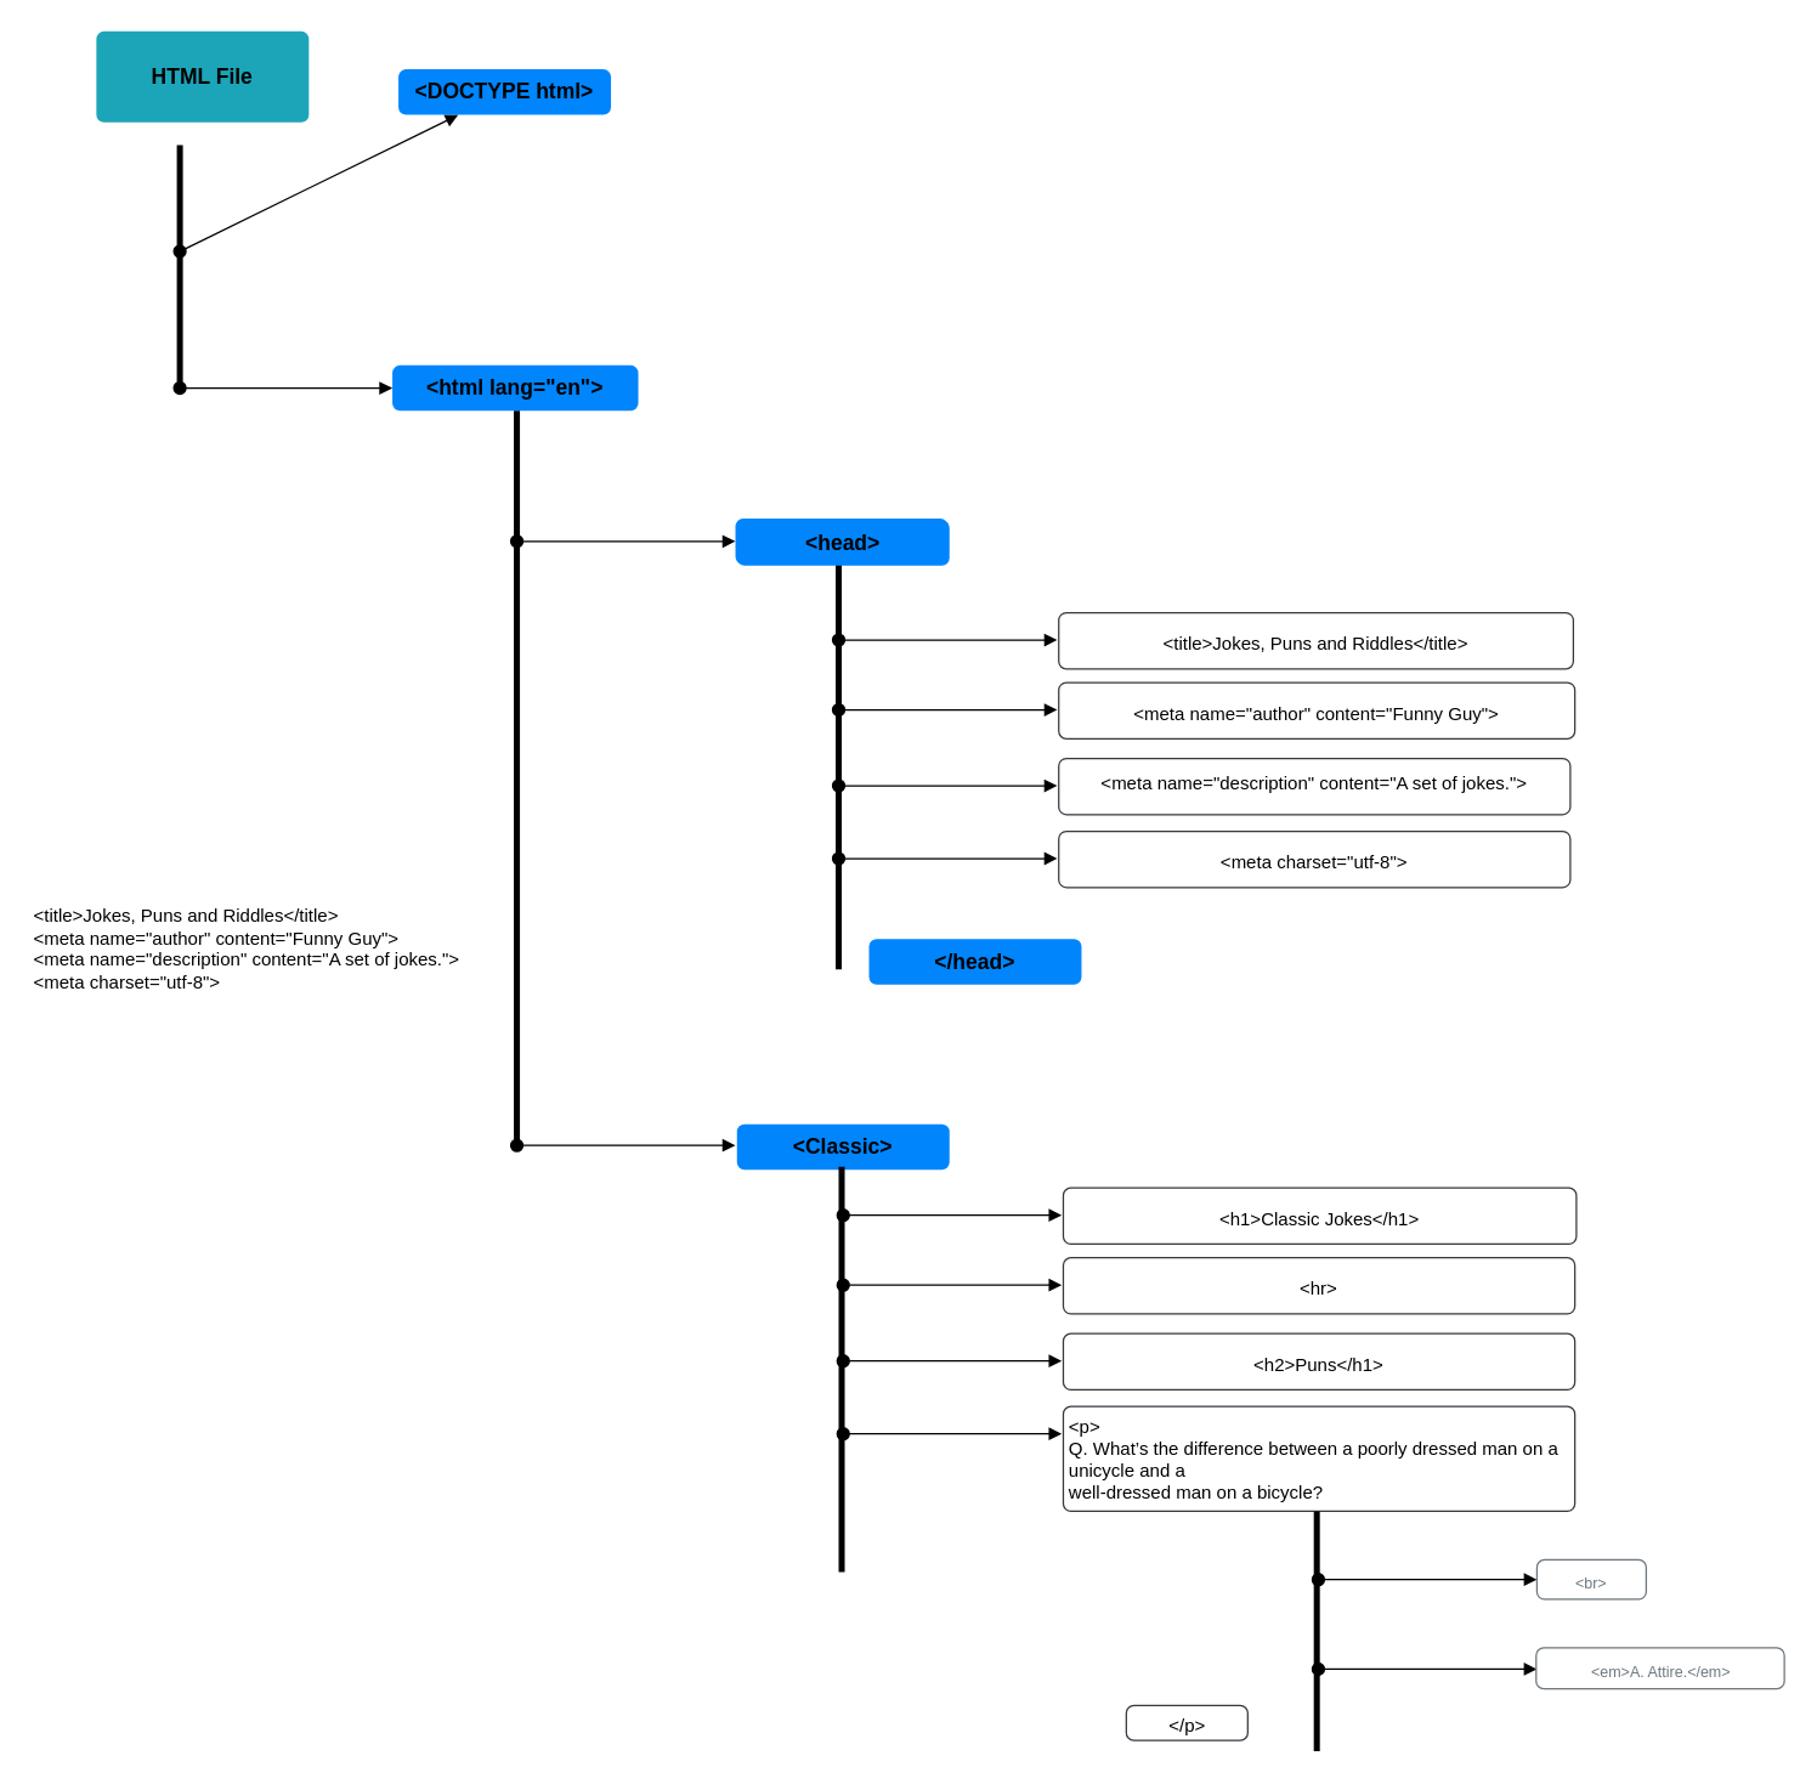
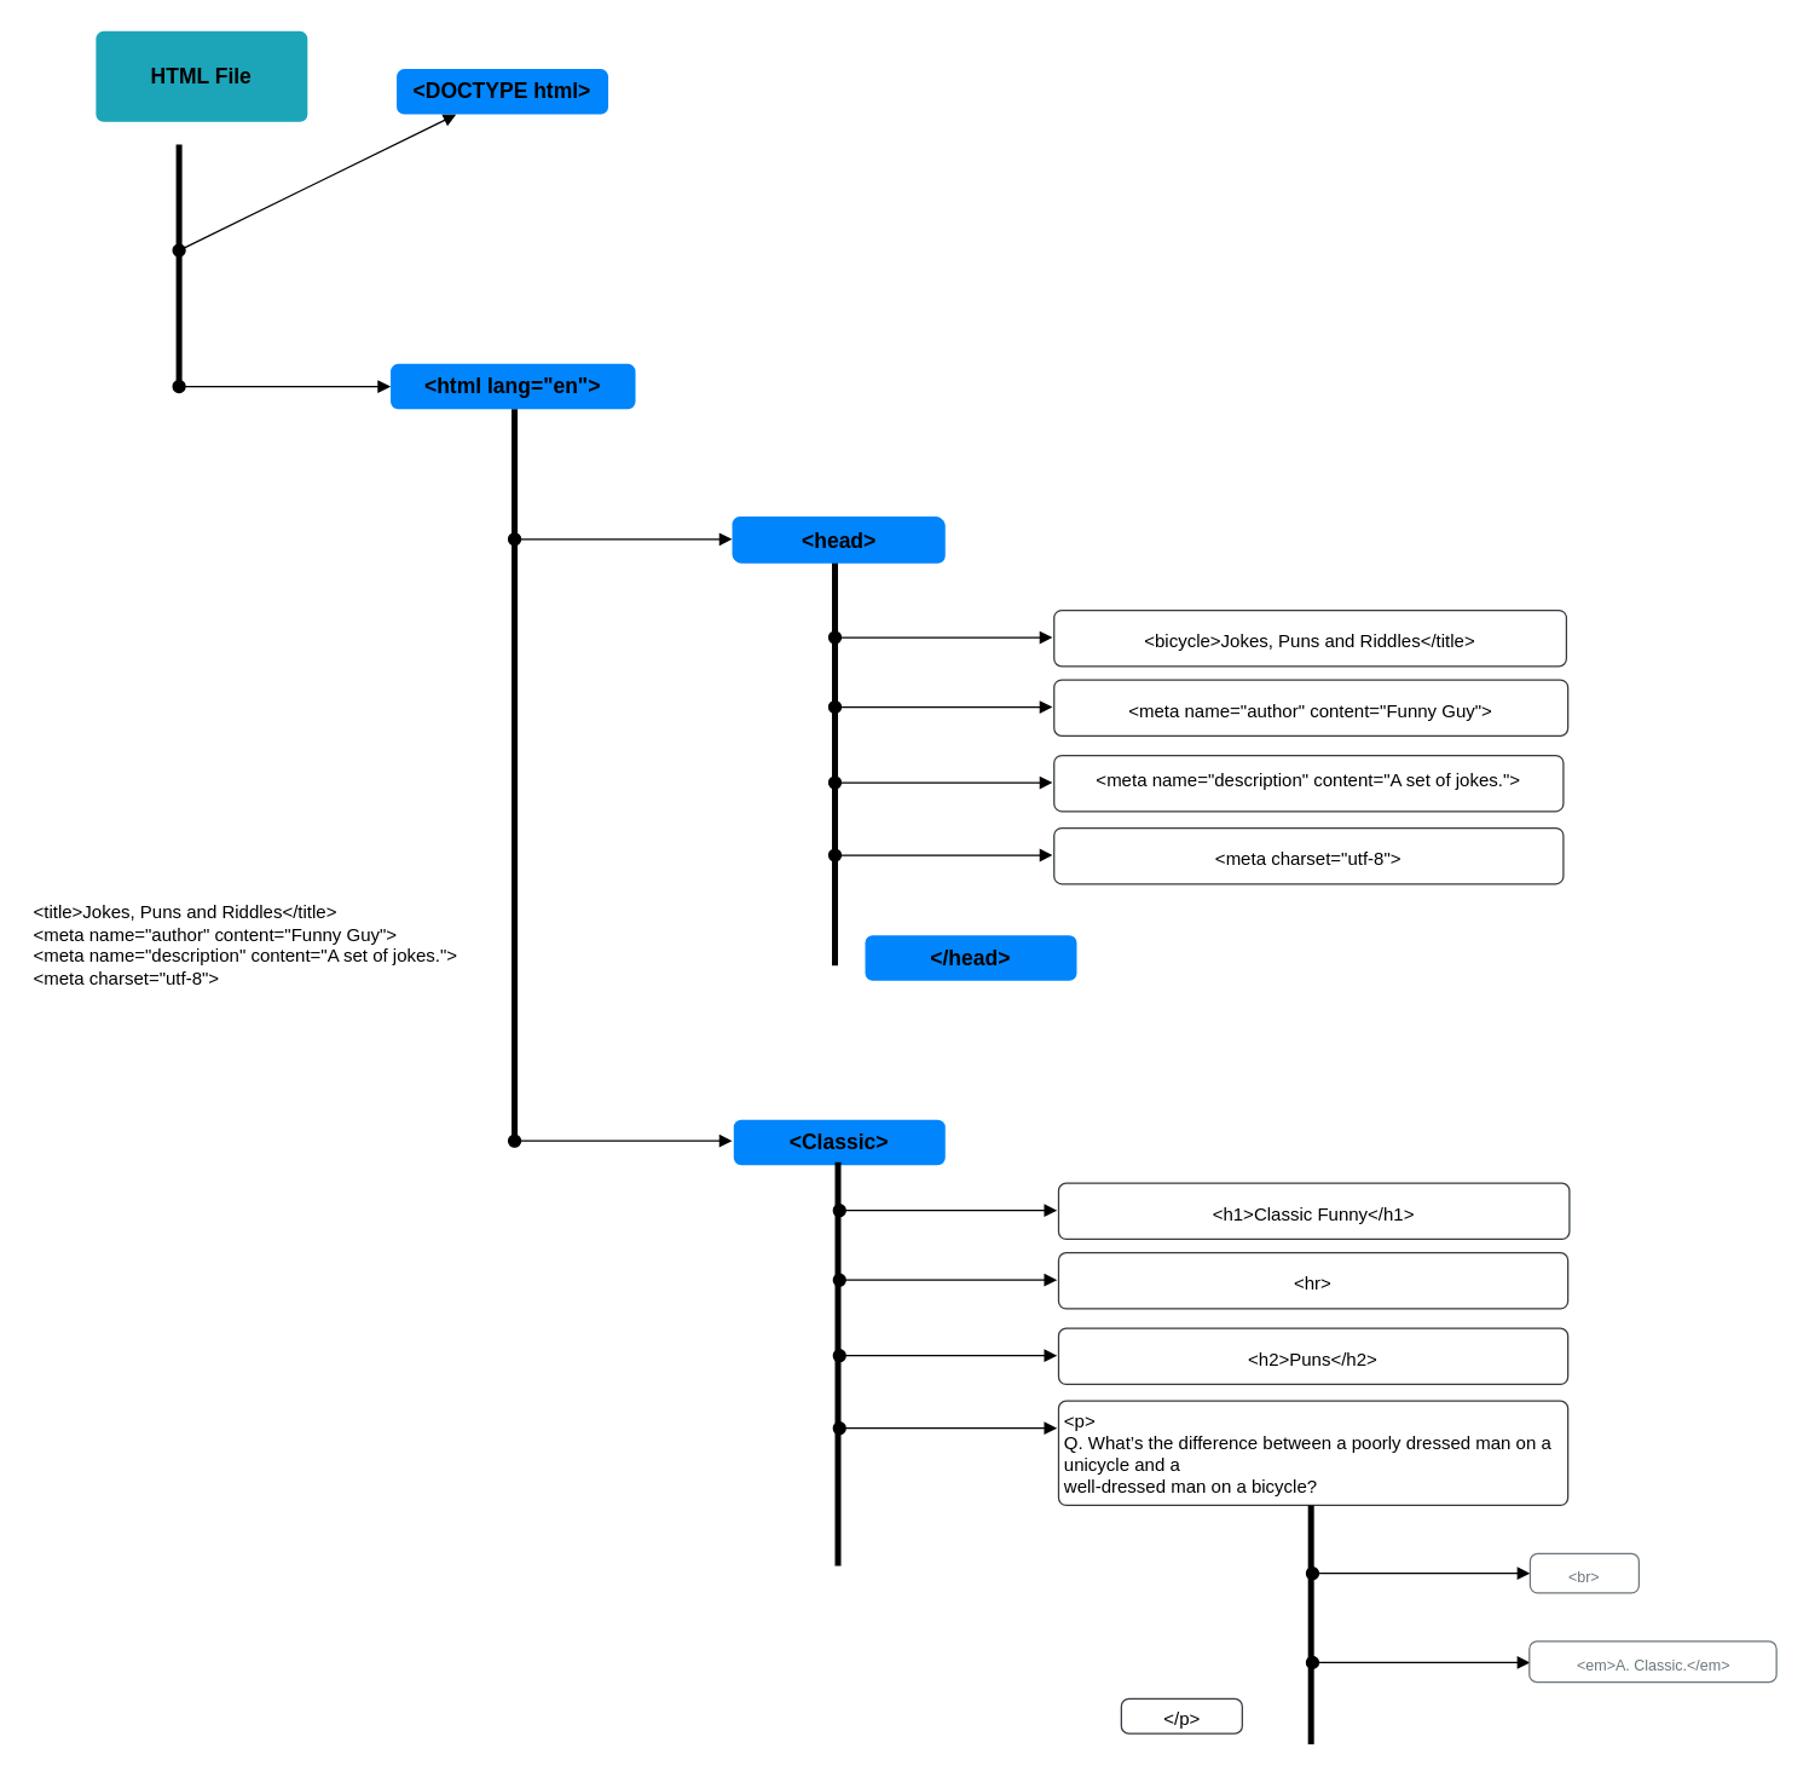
- <mxCell id="17" value="&lt;span style=&quot;color: rgb(0, 0, 0); font-size: 12px;&quot;&gt;&lt;br&gt;&amp;lt;title&amp;gt;Jokes, Puns and Riddles&amp;lt;/title&amp;gt;&lt;br&gt;&lt;br&gt;&lt;/span&gt;" style="html=1;shadow=0;dashed=0;shape=mxgraph.bootstrap.rrect;rSize=5;strokeColor=#343A40;strokeWidth=1;fillColor=none;fontColor=#343A40;whiteSpace=wrap;align=center;verticalAlign=middle;spacingLeft=0;fontStyle=0;fontSize=16;spacing=5;" vertex="1" parent="1"><mxGeometry x="697" y="403" width="339" height="37" as="geometry" /></mxCell>
+ <mxCell id="17" value="&lt;span style=&quot;color: rgb(0, 0, 0); font-size: 12px;&quot;&gt;&lt;br&gt;&amp;lt;bicycle&amp;gt;Jokes, Puns and Riddles&amp;lt;/title&amp;gt;&lt;br&gt;&lt;br&gt;&lt;/span&gt;" style="html=1;shadow=0;dashed=0;shape=mxgraph.bootstrap.rrect;rSize=5;strokeColor=#343A40;strokeWidth=1;fillColor=none;fontColor=#343A40;whiteSpace=wrap;align=center;verticalAlign=middle;spacingLeft=0;fontStyle=0;fontSize=16;spacing=5;" vertex="1" parent="1"><mxGeometry x="697" y="403" width="339" height="37" as="geometry" /></mxCell>
- <mxCell id="29" value="&lt;font color=&quot;#000000&quot;&gt;&lt;span style=&quot;font-size: 12px&quot;&gt;&amp;lt;h1&amp;gt;Classic Jokes&amp;lt;/h1&amp;gt;&lt;/span&gt;&lt;/font&gt;" style="html=1;shadow=0;dashed=0;shape=mxgraph.bootstrap.rrect;rSize=5;strokeColor=#343A40;strokeWidth=1;fillColor=none;fontColor=#343A40;whiteSpace=wrap;align=center;verticalAlign=middle;spacingLeft=0;fontStyle=0;fontSize=16;spacing=5;" vertex="1" parent="1"><mxGeometry x="700" y="782" width="338" height="37" as="geometry" /></mxCell>
+ <mxCell id="29" value="&lt;font color=&quot;#000000&quot;&gt;&lt;span style=&quot;font-size: 12px&quot;&gt;&amp;lt;h1&amp;gt;Classic Funny&amp;lt;/h1&amp;gt;&lt;/span&gt;&lt;/font&gt;" style="html=1;shadow=0;dashed=0;shape=mxgraph.bootstrap.rrect;rSize=5;strokeColor=#343A40;strokeWidth=1;fillColor=none;fontColor=#343A40;whiteSpace=wrap;align=center;verticalAlign=middle;spacingLeft=0;fontStyle=0;fontSize=16;spacing=5;" vertex="1" parent="1"><mxGeometry x="700" y="782" width="338" height="37" as="geometry" /></mxCell>
- <mxCell id="31" value="&lt;p style=&quot;line-height: 120%&quot;&gt;&lt;/p&gt;&lt;div style=&quot;text-align: left&quot;&gt;&lt;font color=&quot;#000000&quot;&gt;&lt;span style=&quot;font-size: 12px&quot;&gt;&amp;lt;h2&amp;gt;Puns&amp;lt;/h1&amp;gt;&lt;/span&gt;&lt;/font&gt;&lt;br&gt;&lt;/div&gt;&lt;p&gt;&lt;/p&gt;" style="html=1;shadow=0;dashed=0;shape=mxgraph.bootstrap.rrect;rSize=5;strokeColor=#343A40;strokeWidth=1;fillColor=none;fontColor=#343A40;whiteSpace=wrap;align=center;verticalAlign=middle;spacingLeft=0;fontStyle=0;fontSize=16;spacing=5;" vertex="1" parent="1"><mxGeometry x="700" y="878" width="337" height="37" as="geometry" /></mxCell>
+ <mxCell id="31" value="&lt;p style=&quot;line-height: 120%&quot;&gt;&lt;/p&gt;&lt;div style=&quot;text-align: left&quot;&gt;&lt;font color=&quot;#000000&quot;&gt;&lt;span style=&quot;font-size: 12px&quot;&gt;&amp;lt;h2&amp;gt;Puns&amp;lt;/h2&amp;gt;&lt;/span&gt;&lt;/font&gt;&lt;br&gt;&lt;/div&gt;&lt;p&gt;&lt;/p&gt;" style="html=1;shadow=0;dashed=0;shape=mxgraph.bootstrap.rrect;rSize=5;strokeColor=#343A40;strokeWidth=1;fillColor=none;fontColor=#343A40;whiteSpace=wrap;align=center;verticalAlign=middle;spacingLeft=0;fontStyle=0;fontSize=16;spacing=5;" vertex="1" parent="1"><mxGeometry x="700" y="878" width="337" height="37" as="geometry" /></mxCell>
- <mxCell id="39" value="&lt;font style=&quot;font-size: 10px&quot;&gt;&amp;lt;em&amp;gt;A. Attire.&amp;lt;/em&amp;gt;&lt;/font&gt;" style="html=1;shadow=0;dashed=0;shape=mxgraph.bootstrap.rrect;rSize=5;strokeColor=#6C767D;strokeWidth=1;fillColor=none;fontColor=#6C767D;whiteSpace=wrap;align=center;verticalAlign=middle;spacingLeft=0;fontStyle=0;fontSize=16;spacing=5;" vertex="1" parent="1"><mxGeometry x="1011.5" y="1085" width="163.5" height="27" as="geometry" /></mxCell>
+ <mxCell id="39" value="&lt;font style=&quot;font-size: 10px&quot;&gt;&amp;lt;em&amp;gt;A. Classic.&amp;lt;/em&amp;gt;&lt;/font&gt;" style="html=1;shadow=0;dashed=0;shape=mxgraph.bootstrap.rrect;rSize=5;strokeColor=#6C767D;strokeWidth=1;fillColor=none;fontColor=#6C767D;whiteSpace=wrap;align=center;verticalAlign=middle;spacingLeft=0;fontStyle=0;fontSize=16;spacing=5;" vertex="1" parent="1"><mxGeometry x="1011.5" y="1085" width="163.5" height="27" as="geometry" /></mxCell>
